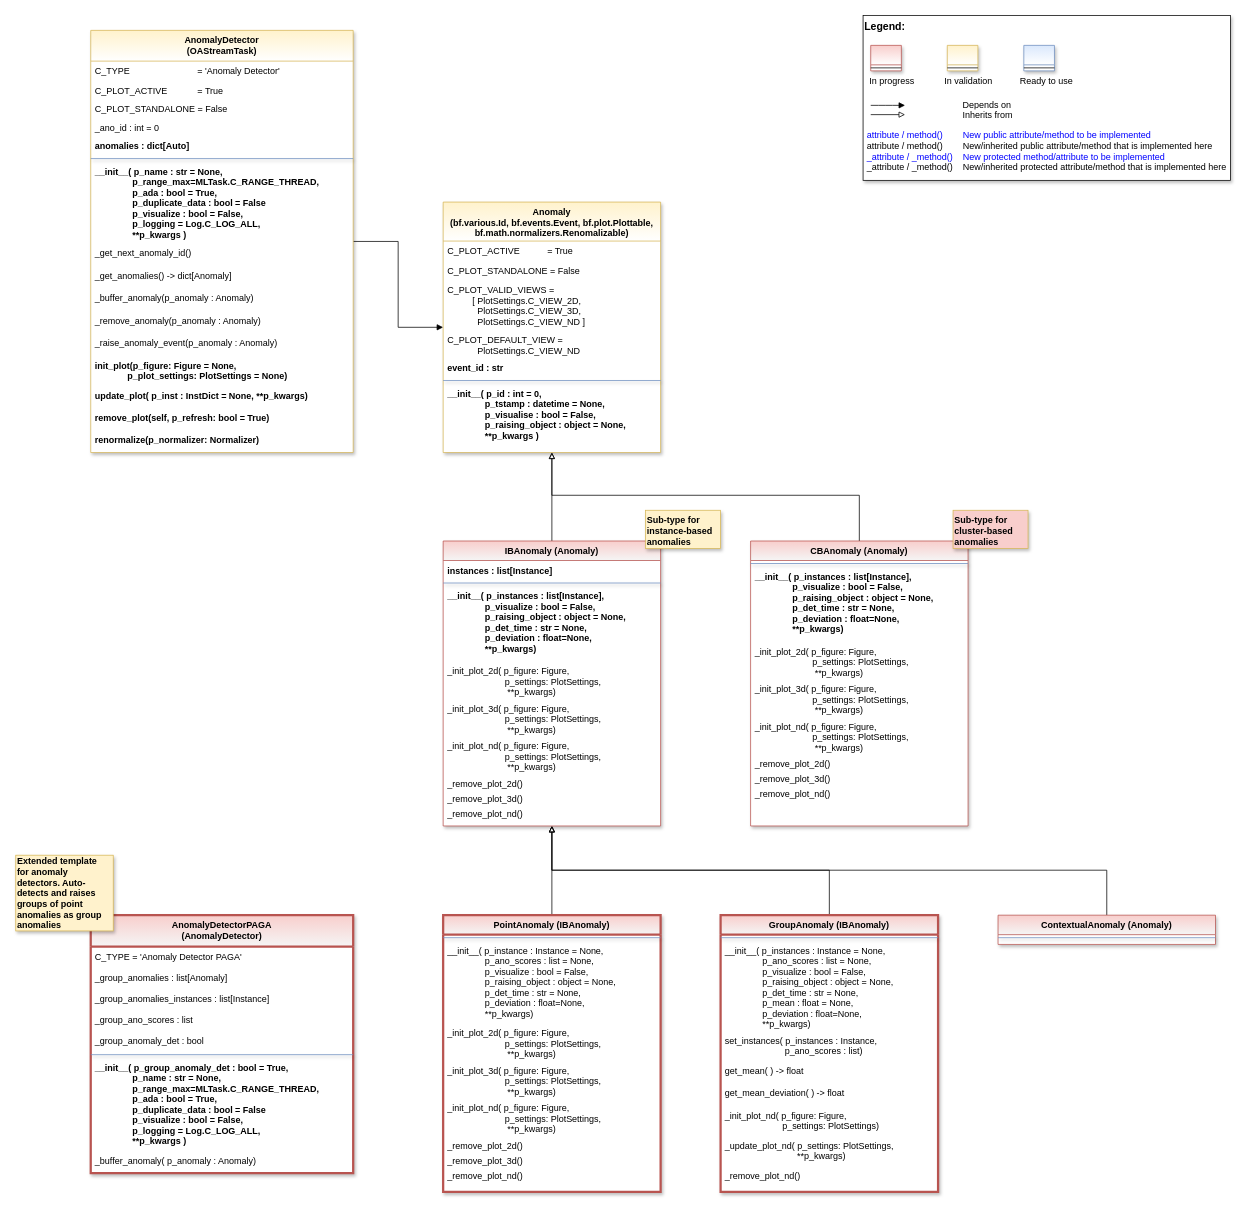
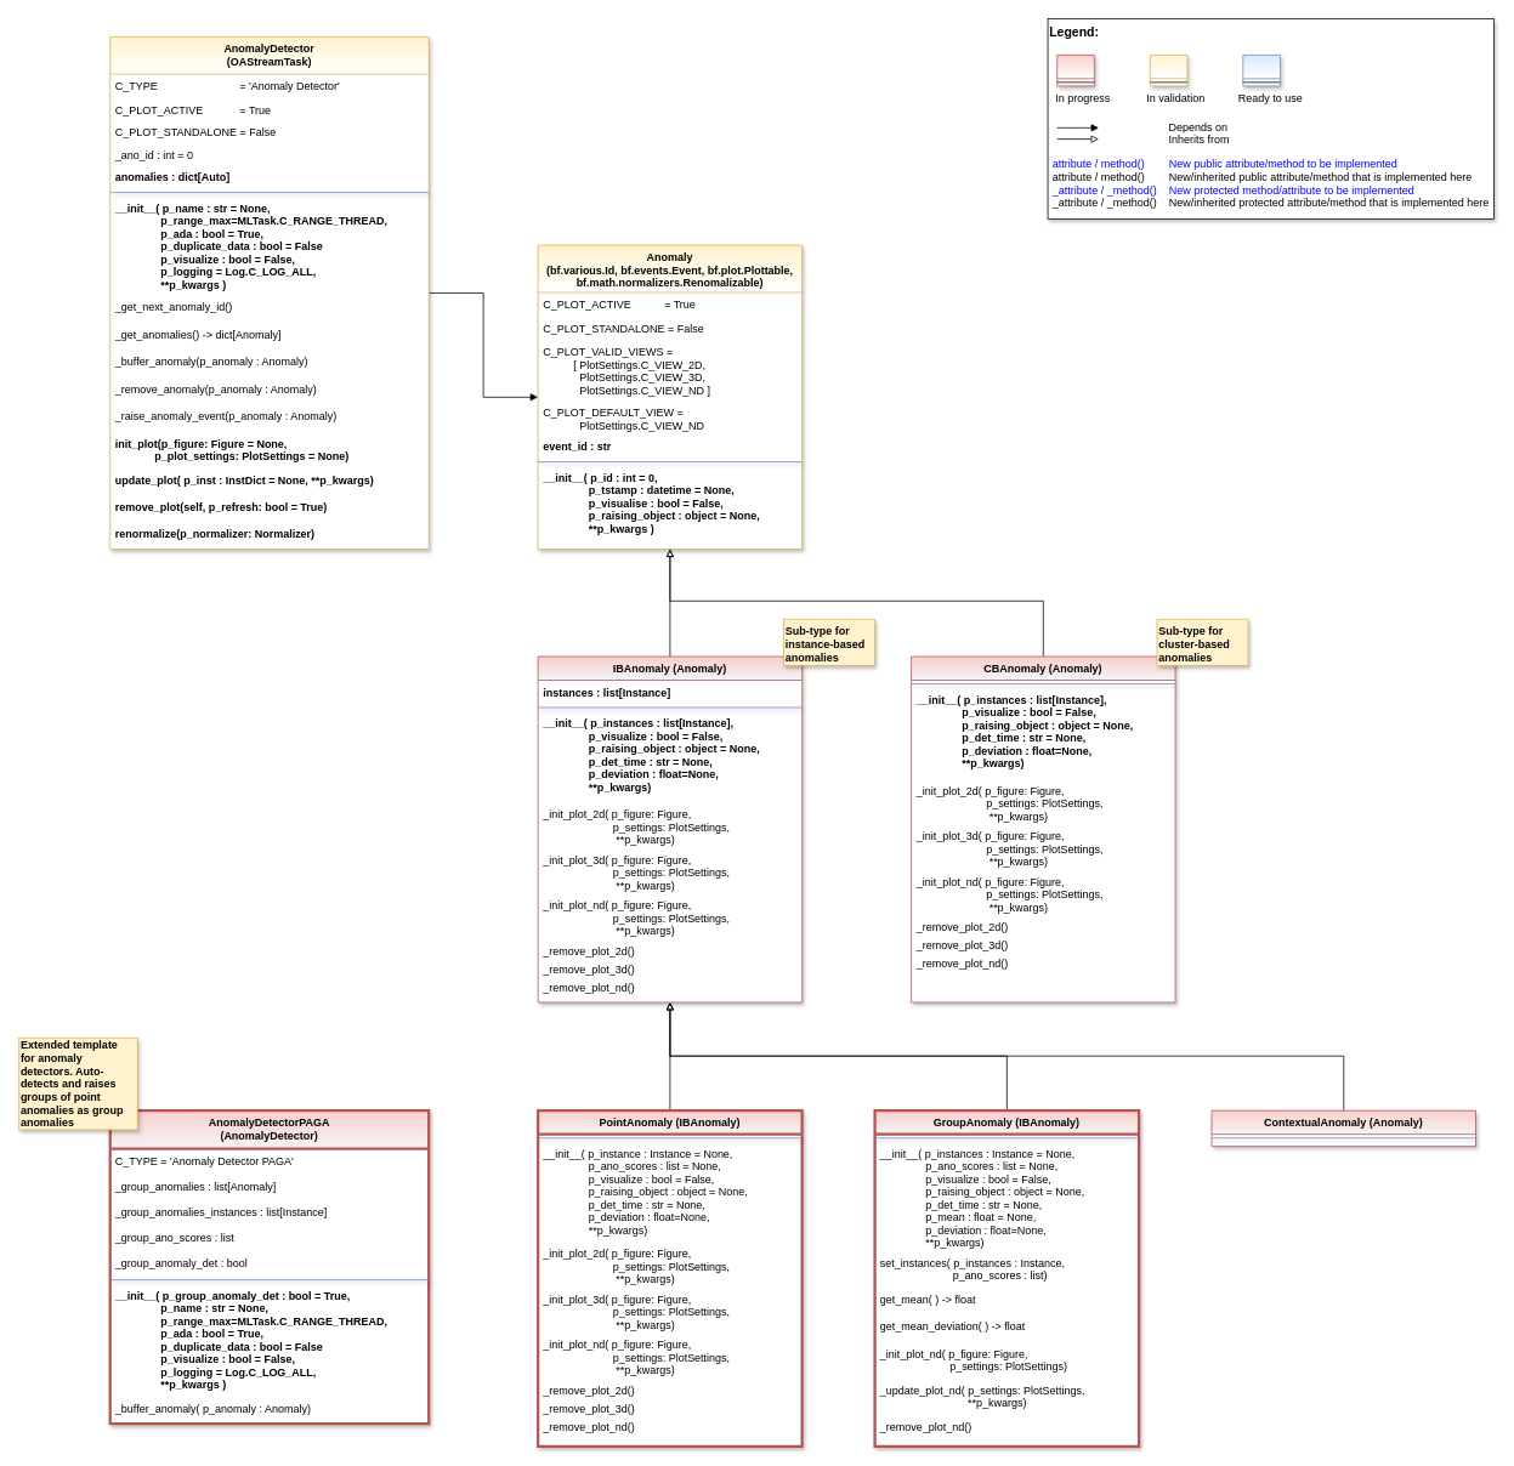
- <mxCell id="93" value="Sub-type for cluster-based anomalies" style="rounded=0;whiteSpace=wrap;html=1;fillColor=#f8cecc;strokeColor=#d6b656;shadow=1;align=left;fontStyle=1;verticalAlign=top;" parent="1" vertex="1"><mxGeometry x="1270" y="680" width="100" height="51" as="geometry" /></mxCell>
+ <mxCell id="93" value="Sub-type for cluster-based anomalies" style="rounded=0;whiteSpace=wrap;html=1;fillColor=#fff2cc;strokeColor=#d6b656;shadow=1;align=left;fontStyle=1;verticalAlign=top;" parent="1" vertex="1"><mxGeometry x="1270" y="680" width="100" height="51" as="geometry" /></mxCell>
